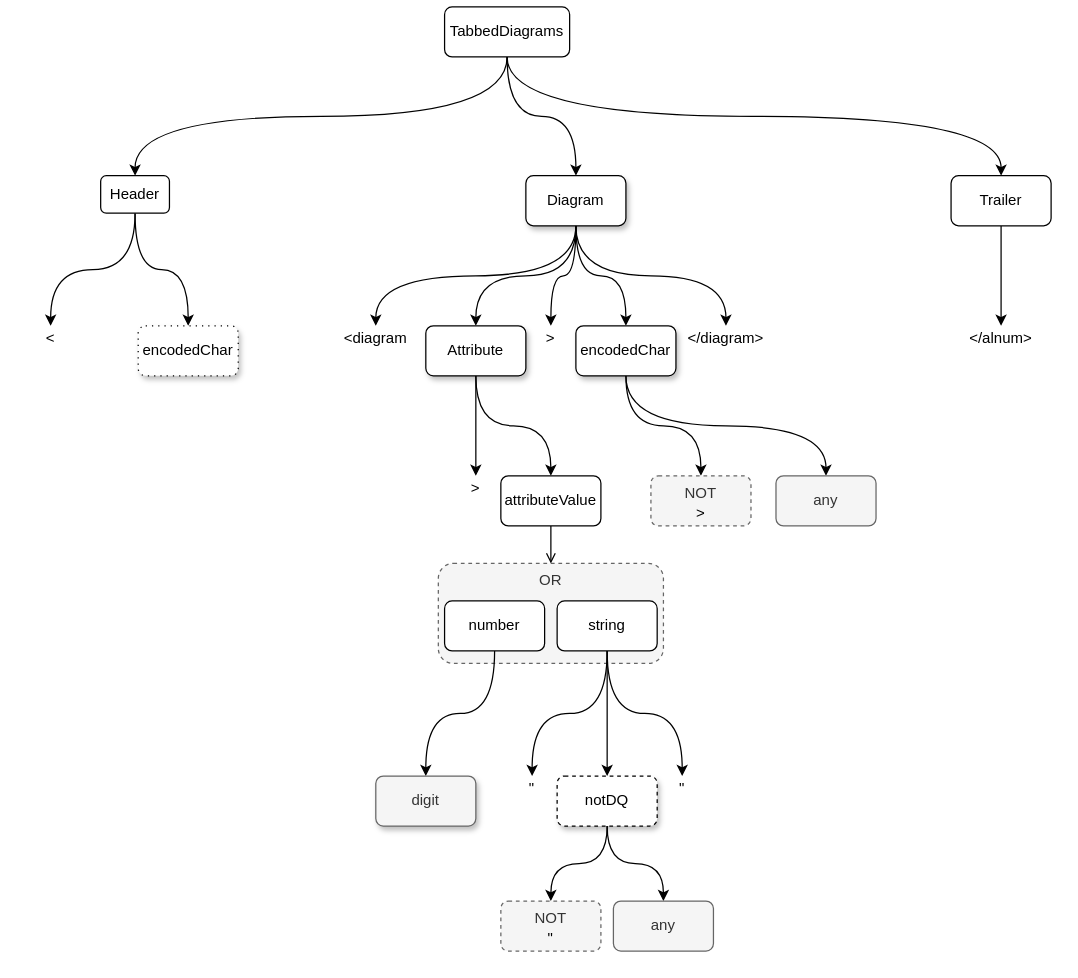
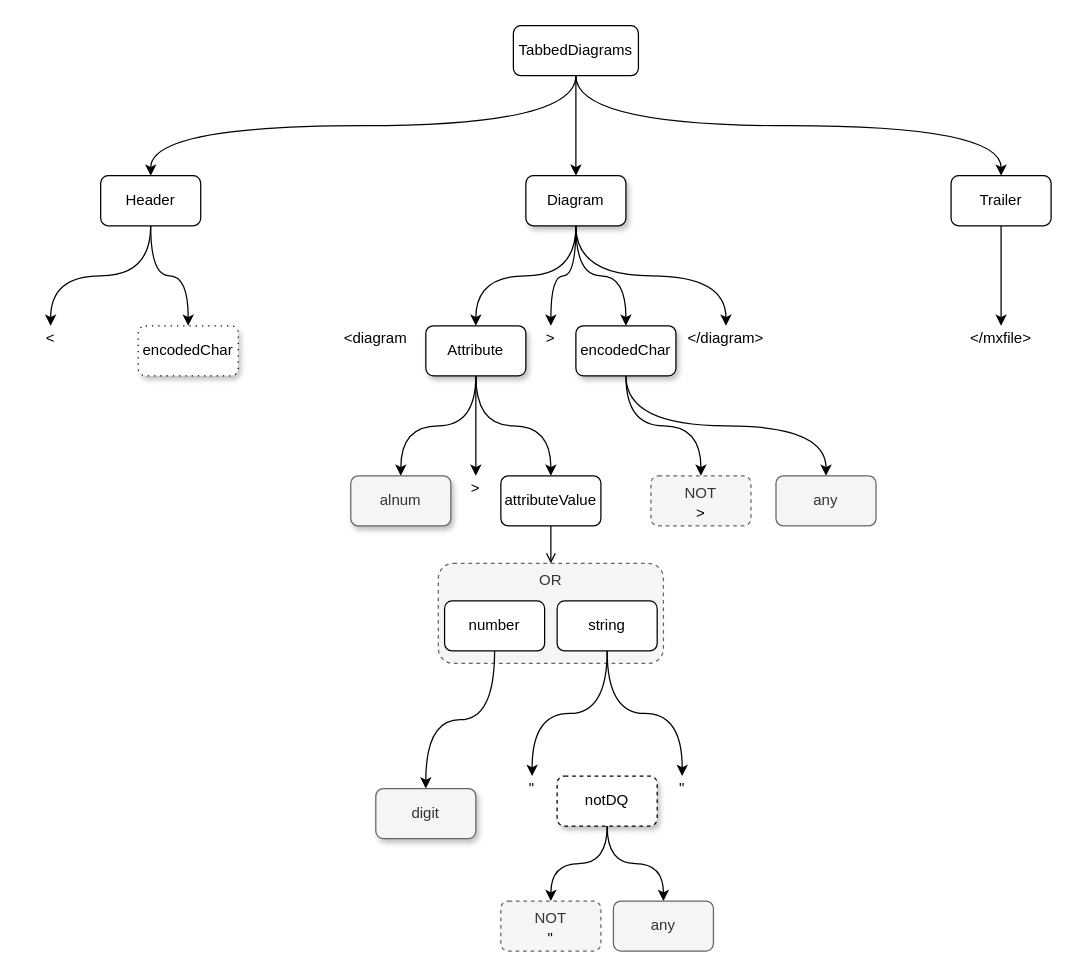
- <mxCell id="6" value="TabbedDiagrams" style="rounded=1;whiteSpace=wrap;html=1;" vertex="1" parent="1"><mxGeometry x="355" y="5" width="100" height="40" as="geometry" /></mxCell>
+ <mxCell id="6" value="TabbedDiagrams" style="rounded=1;whiteSpace=wrap;html=1;" vertex="1" parent="1"><mxGeometry x="410" y="20" width="100" height="40" as="geometry" /></mxCell>
- <mxCell id="9" value="Header" style="rounded=1;whiteSpace=wrap;html=1;" vertex="1" parent="1"><mxGeometry x="80" y="140" width="55" height="30" as="geometry" /></mxCell>
+ <mxCell id="9" value="Header" style="rounded=1;whiteSpace=wrap;html=1;" vertex="1" parent="1"><mxGeometry x="80" y="140" width="80" height="40" as="geometry" /></mxCell>
- <mxCell id="12" style="edgeStyle=orthogonalEdgeStyle;curved=1;orthogonalLoop=1;jettySize=auto;html=1;exitX=0.5;exitY=1;exitDx=0;exitDy=0;entryX=0.5;entryY=0;entryDx=0;entryDy=0;" edge="1" parent="1" source="15" target="21"><mxGeometry relative="1" as="geometry" /></mxCell>
- <mxCell id="20" value="&amp;lt;/alnum&amp;gt;" style="text;html=1;strokeColor=none;fillColor=none;align=center;verticalAlign=middle;whiteSpace=wrap;rounded=0;shadow=1;" vertex="1" parent="1"><mxGeometry x="780" y="260" width="40" height="20" as="geometry" /></mxCell>
+ <mxCell id="20" value="&amp;lt;/mxfile&amp;gt;" style="text;html=1;strokeColor=none;fillColor=none;align=center;verticalAlign=middle;whiteSpace=wrap;rounded=0;shadow=1;" vertex="1" parent="1"><mxGeometry x="780" y="260" width="40" height="20" as="geometry" /></mxCell>
+ <mxCell id="22" style="edgeStyle=orthogonalEdgeStyle;curved=1;orthogonalLoop=1;jettySize=auto;html=1;exitX=0.5;exitY=1;exitDx=0;exitDy=0;entryX=0.5;entryY=0;entryDx=0;entryDy=0;" edge="1" parent="1" source="25" target="32"><mxGeometry relative="1" as="geometry" /></mxCell>
+ <mxCell id="32" value="alnum" style="rounded=1;whiteSpace=wrap;html=1;shadow=1;fillColor=#f5f5f5;strokeColor=#666666;fontColor=#333333;" vertex="1" parent="1"><mxGeometry x="280" y="380" width="80" height="40" as="geometry" /></mxCell>
- <mxCell id="39" style="edgeStyle=orthogonalEdgeStyle;curved=1;orthogonalLoop=1;jettySize=auto;html=1;exitX=0.5;exitY=1;exitDx=0;exitDy=0;" edge="1" parent="1" source="41" target="46"><mxGeometry relative="1" as="geometry" /></mxCell>
- <mxCell id="42" value="digit" style="rounded=1;whiteSpace=wrap;html=1;shadow=1;fillColor=#f5f5f5;strokeColor=#666666;fontColor=#333333;" vertex="1" parent="1"><mxGeometry x="300" y="620" width="80" height="40" as="geometry" /></mxCell>
+ <mxCell id="42" value="digit" style="rounded=1;whiteSpace=wrap;html=1;shadow=1;fillColor=#f5f5f5;strokeColor=#666666;fontColor=#333333;" vertex="1" parent="1"><mxGeometry x="300" y="630" width="80" height="40" as="geometry" /></mxCell>
